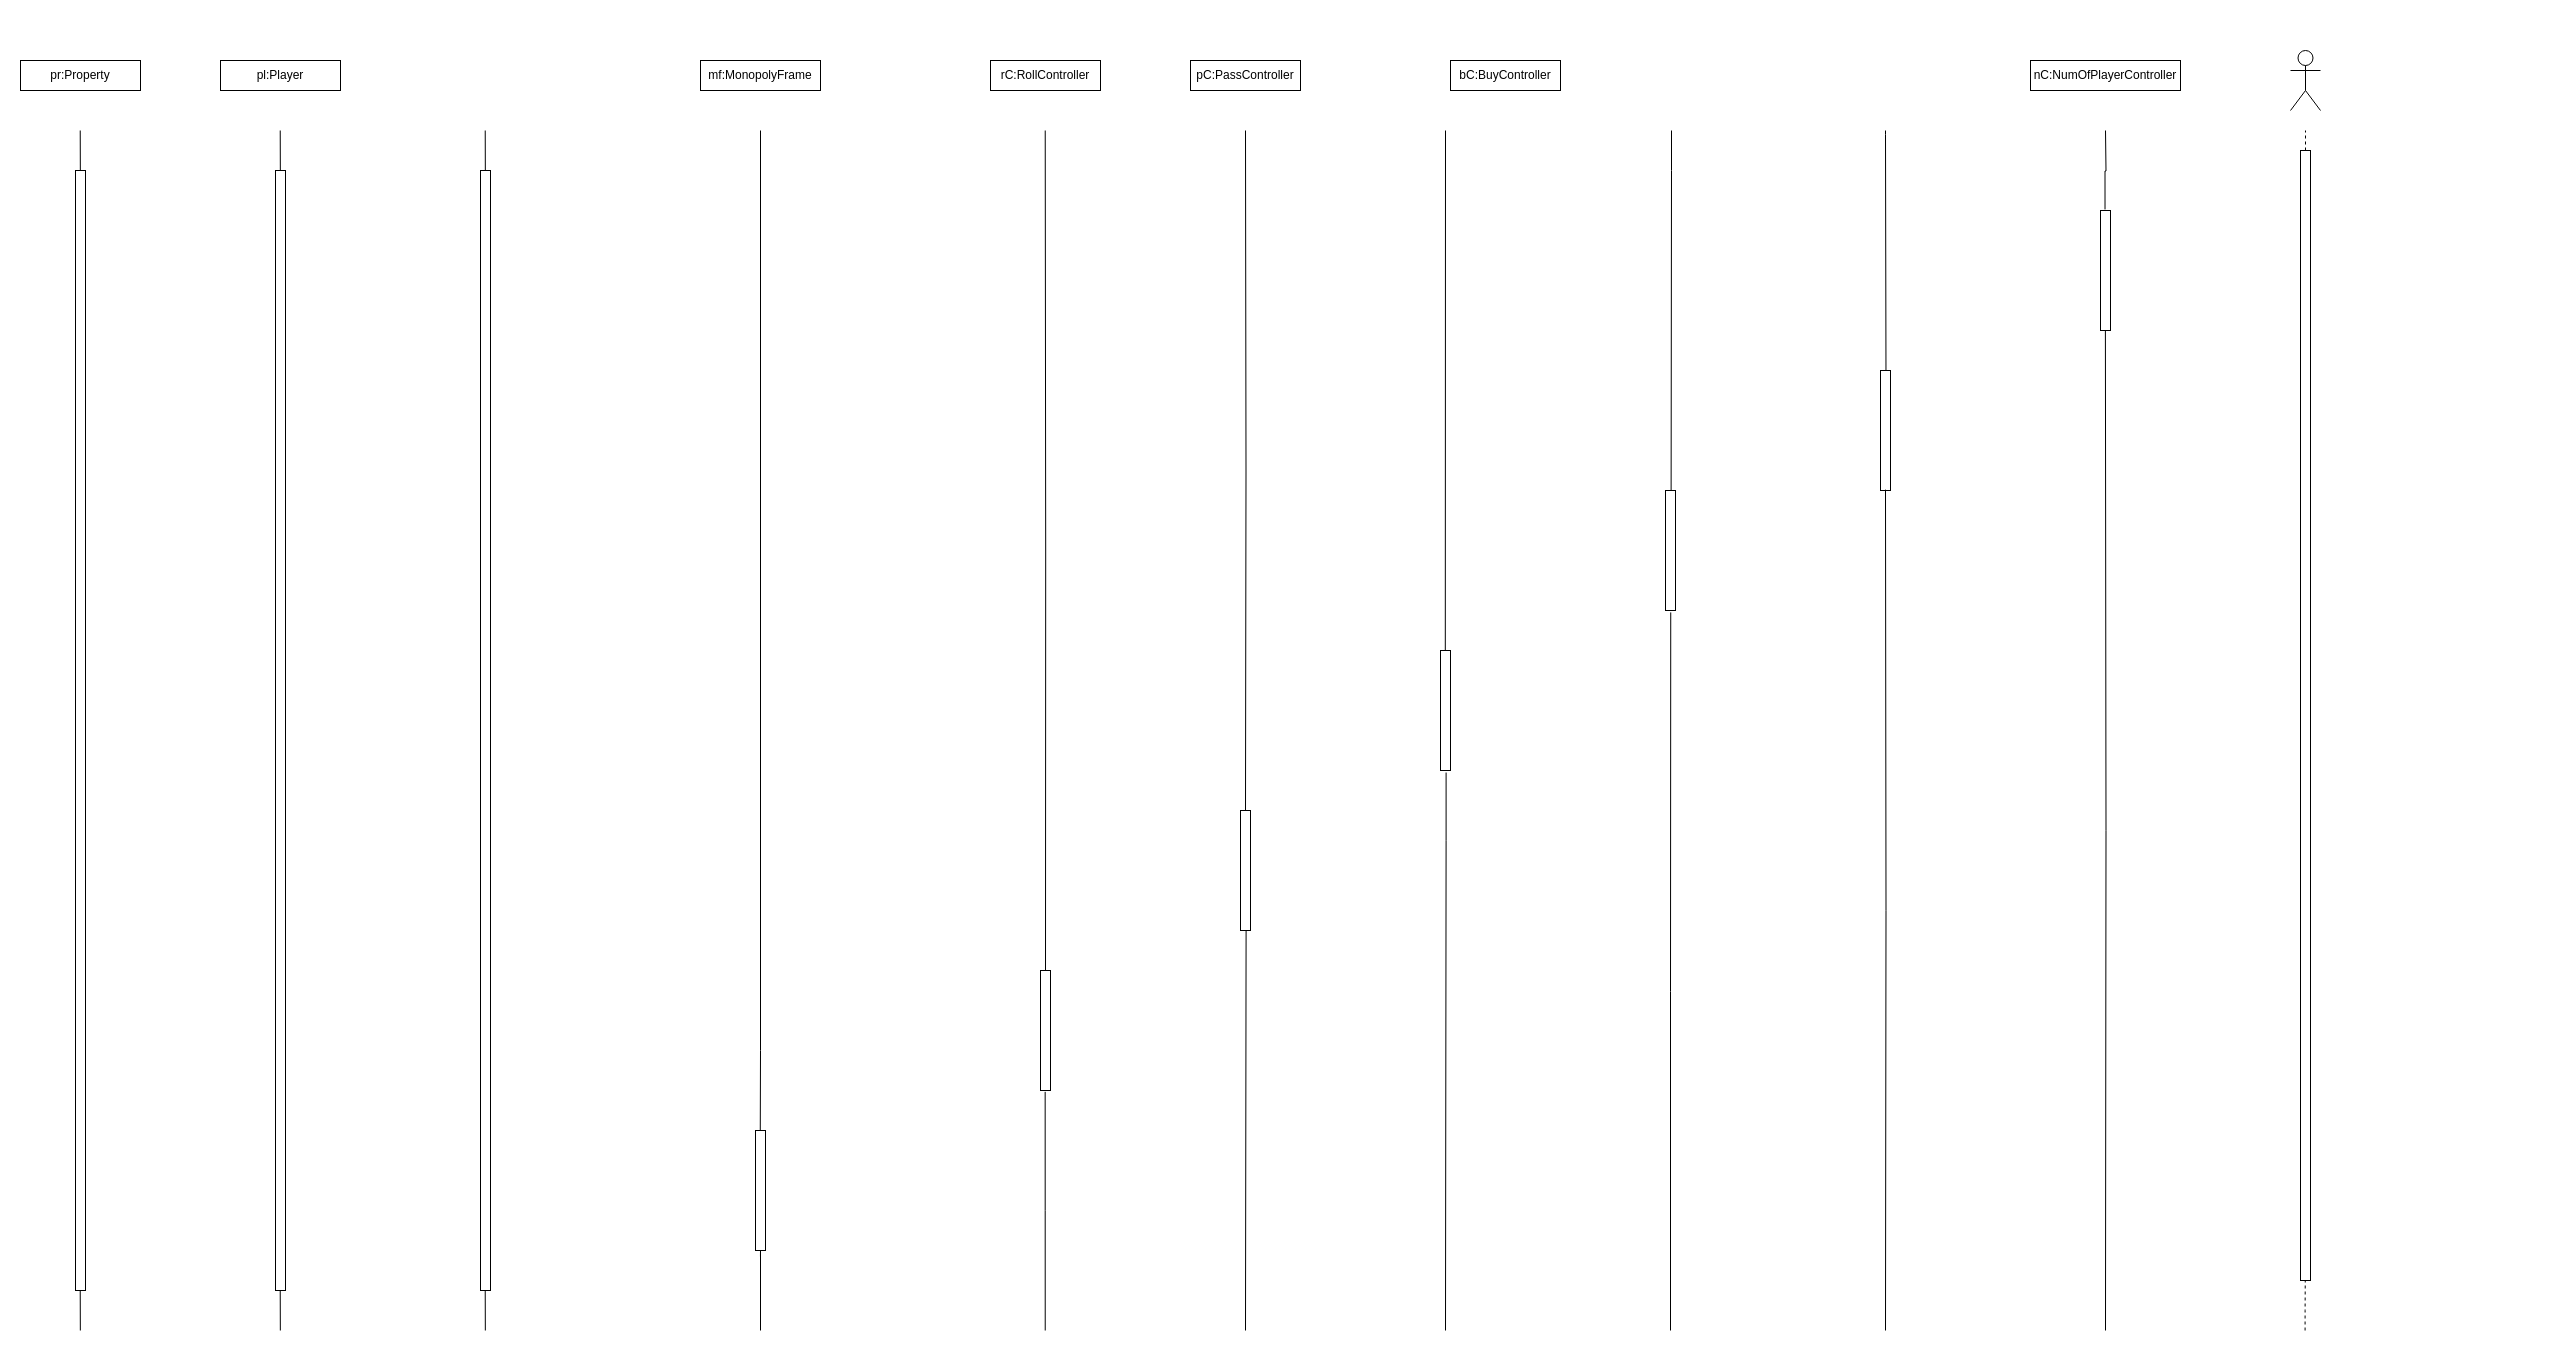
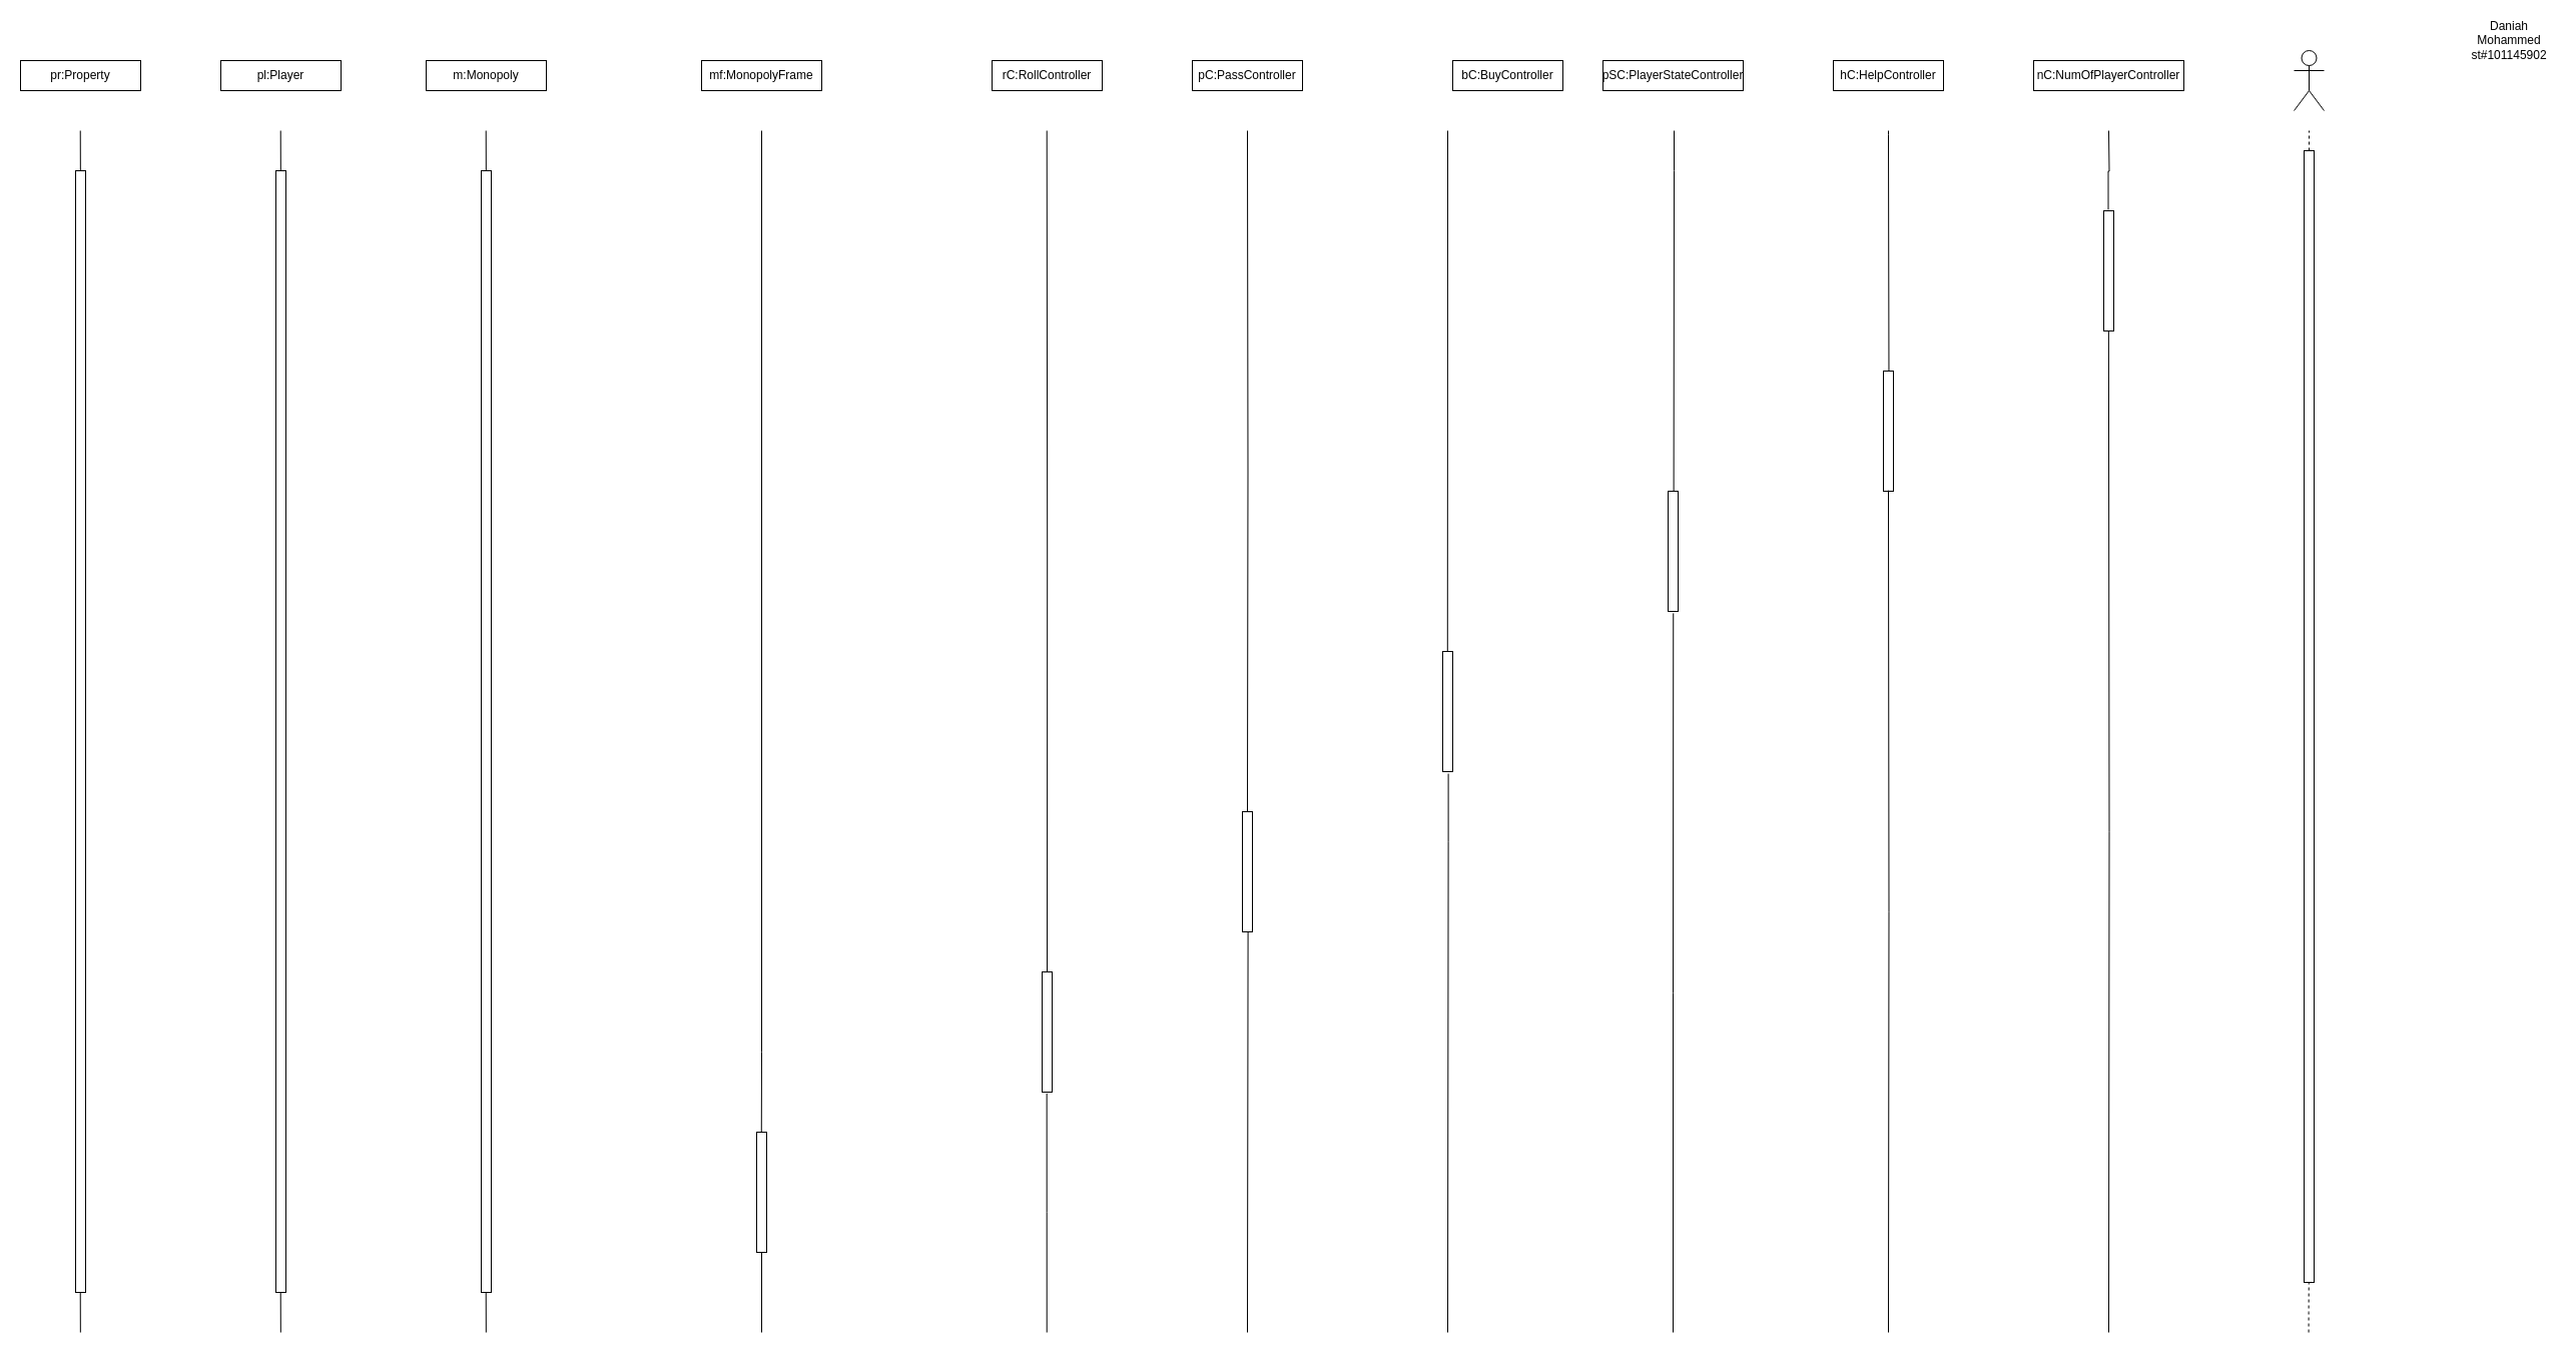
+ <mxCell id="9" value="Daniah Mohammed&lt;br&gt;st#101145902" style="text;html=1;strokeColor=none;fillColor=none;align=center;verticalAlign=middle;whiteSpace=wrap;rounded=0;" vertex="1" parent="1"><mxGeometry x="2460" y="20" width="90" height="40" as="geometry" /></mxCell>
+ <mxCell id="4" value="m:Monopoly" style="rounded=0;whiteSpace=wrap;html=1;" vertex="1" parent="1"><mxGeometry x="425" y="60" width="120" height="30" as="geometry" /></mxCell>
+ <mxCell id="13" value="pSC:PlayerStateController" style="rounded=0;whiteSpace=wrap;html=1;" vertex="1" parent="1"><mxGeometry x="1600" y="60" width="140" height="30" as="geometry" /></mxCell>
+ <mxCell id="14" value="hC:HelpController" style="rounded=0;whiteSpace=wrap;html=1;" vertex="1" parent="1"><mxGeometry x="1830" y="60" width="110" height="30" as="geometry" /></mxCell>
